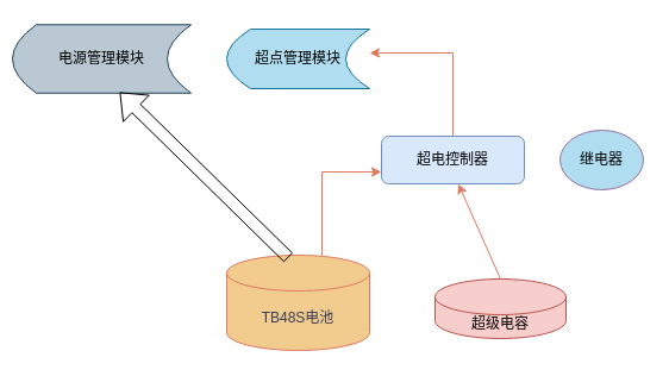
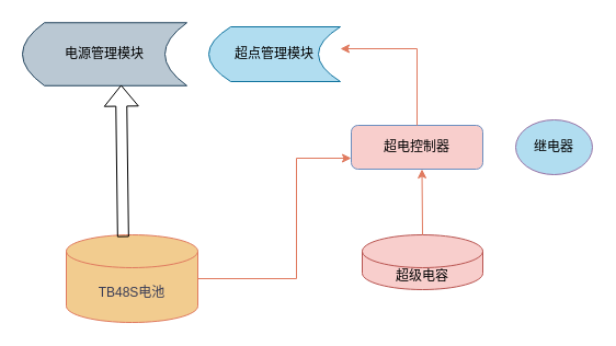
- <mxCell id="10" value="电源管理模块" style="shape=dataStorage;whiteSpace=wrap;html=1;fixedSize=1;strokeColor=#23445d;fillColor=#bac8d3;" vertex="1" parent="1"><mxGeometry x="10" y="20.25" width="150" height="57.5" as="geometry" /></mxCell>
+ <mxCell id="10" value="电源管理模块" style="shape=dataStorage;whiteSpace=wrap;html=1;fixedSize=1;strokeColor=#23445d;fillColor=#bac8d3;" vertex="1" parent="1"><mxGeometry x="20" y="20.25" width="150" height="57.5" as="geometry" /></mxCell>
- <mxCell id="2" value="超电控制器" style="rounded=1;whiteSpace=wrap;html=1;strokeColor=#6c8ebf;fillColor=#dae8fc;" vertex="1" parent="1"><mxGeometry x="320" y="114" width="120" height="40" as="geometry" /></mxCell>
+ <mxCell id="2" value="超电控制器" style="rounded=1;whiteSpace=wrap;html=1;strokeColor=#6c8ebf;fillColor=#f8cecc;" vertex="1" parent="1"><mxGeometry x="320" y="114" width="120" height="40" as="geometry" /></mxCell>
- <mxCell id="4" value="TB48S电池" style="shape=cylinder3;whiteSpace=wrap;html=1;boundedLbl=1;backgroundOutline=1;size=15;strokeColor=#E07A5F;fontColor=#393C56;fillColor=#F2CC8F;" vertex="1" parent="1"><mxGeometry x="190" y="214" width="120" height="80" as="geometry" /></mxCell>
+ <mxCell id="4" value="TB48S电池" style="shape=cylinder3;whiteSpace=wrap;html=1;boundedLbl=1;backgroundOutline=1;size=15;strokeColor=#E07A5F;fontColor=#393C56;fillColor=#F2CC8F;" vertex="1" parent="1"><mxGeometry x="60" y="214" width="120" height="80" as="geometry" /></mxCell>
- <mxCell id="5" value="超级电容" style="shape=cylinder3;whiteSpace=wrap;html=1;boundedLbl=1;backgroundOutline=1;size=15;strokeColor=#b85450;fillColor=#f8cecc;" vertex="1" parent="1"><mxGeometry x="365" y="234" width="110" height="50" as="geometry" /></mxCell>
+ <mxCell id="5" value="超级电容" style="shape=cylinder3;whiteSpace=wrap;html=1;boundedLbl=1;backgroundOutline=1;size=15;strokeColor=#b85450;fillColor=#f8cecc;" vertex="1" parent="1"><mxGeometry x="330" y="214" width="110" height="50" as="geometry" /></mxCell>
